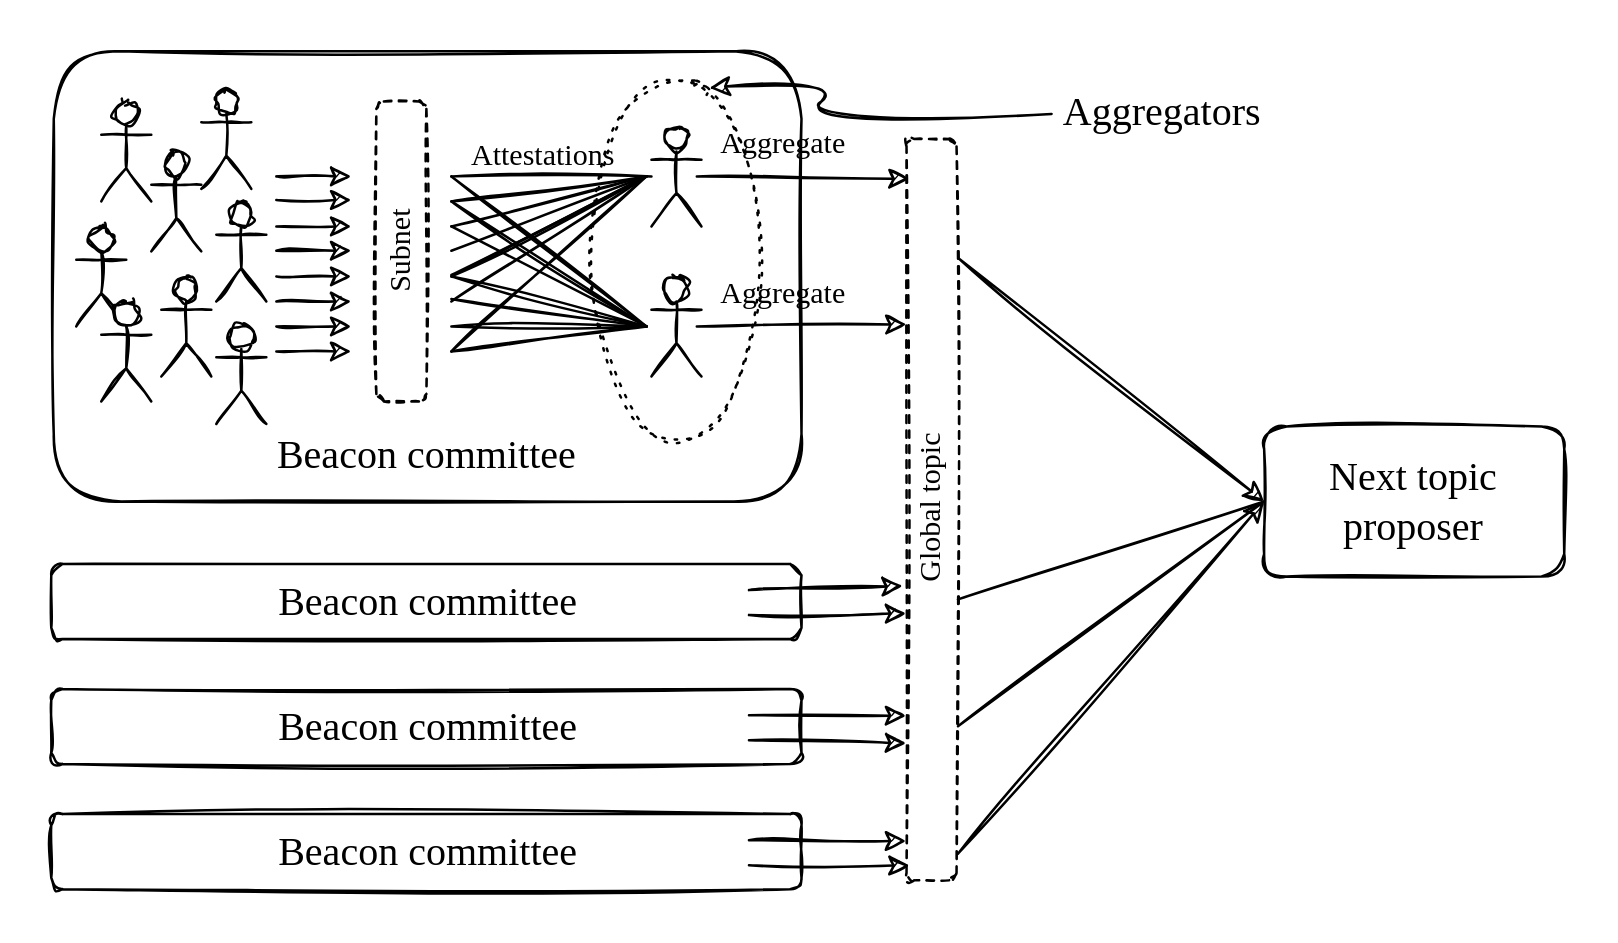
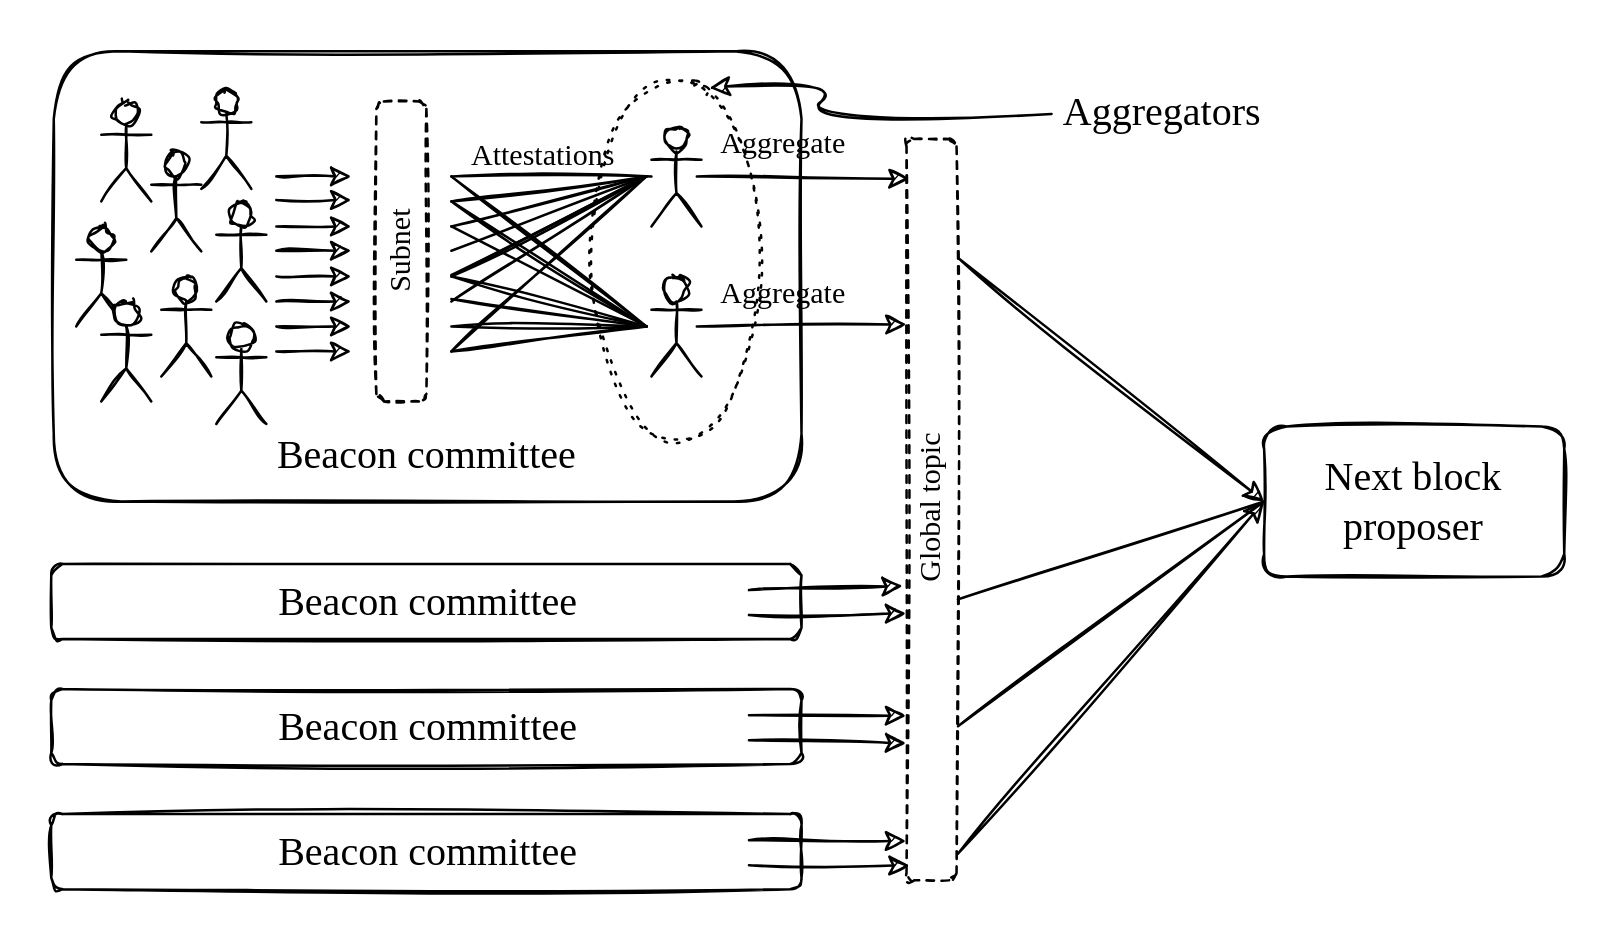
- <mxCell id="50" value="&lt;font style=&quot;font-size: 16px;&quot;&gt;Next topic&lt;br&gt;proposer&lt;/font&gt;" style="rounded=1;whiteSpace=wrap;html=1;sketch=1;fontFamily=Gloria Hallelujah;fontSource=https%3A%2F%2Ffonts.googleapis.com%2Fcss%3Ffamily%3DGloria%2BHallelujah;fillColor=none;" parent="1" vertex="1"><mxGeometry x="505" y="170" width="120" height="60" as="geometry" /></mxCell>
+ <mxCell id="50" value="&lt;font style=&quot;font-size: 16px;&quot;&gt;Next block&lt;br&gt;proposer&lt;/font&gt;" style="rounded=1;whiteSpace=wrap;html=1;sketch=1;fontFamily=Gloria Hallelujah;fontSource=https%3A%2F%2Ffonts.googleapis.com%2Fcss%3Ffamily%3DGloria%2BHallelujah;fillColor=none;" parent="1" vertex="1"><mxGeometry x="505" y="170" width="120" height="60" as="geometry" /></mxCell>
